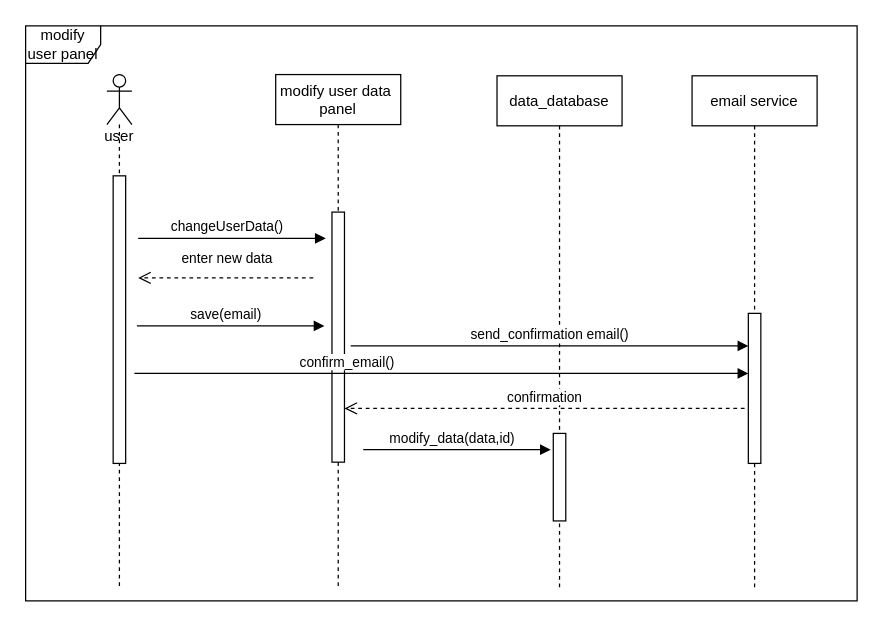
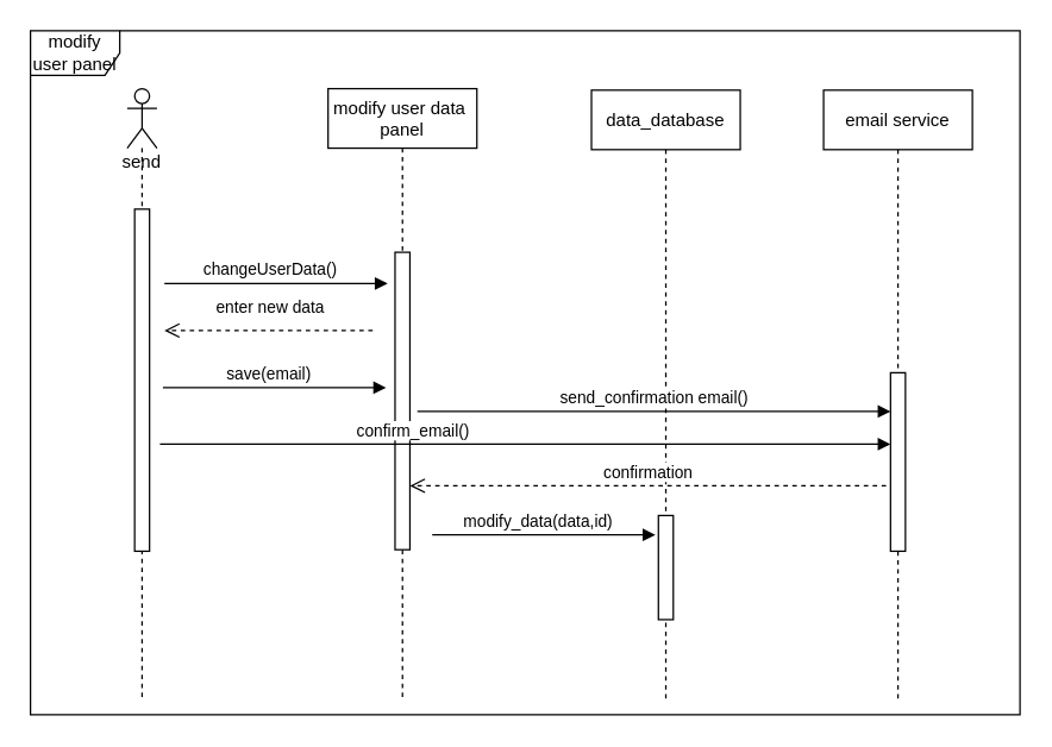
- <mxCell id="3" value="user" style="shape=umlLifeline;participant=umlActor;perimeter=lifelinePerimeter;whiteSpace=wrap;html=1;container=1;collapsible=0;recursiveResize=0;verticalAlign=top;spacingTop=36;outlineConnect=0;" vertex="1" parent="1"><mxGeometry x="85" y="59" width="20" height="411" as="geometry" /></mxCell>
+ <mxCell id="3" value="send" style="shape=umlLifeline;participant=umlActor;perimeter=lifelinePerimeter;whiteSpace=wrap;html=1;container=1;collapsible=0;recursiveResize=0;verticalAlign=top;spacingTop=36;outlineConnect=0;" vertex="1" parent="1"><mxGeometry x="85" y="59" width="20" height="411" as="geometry" /></mxCell>
